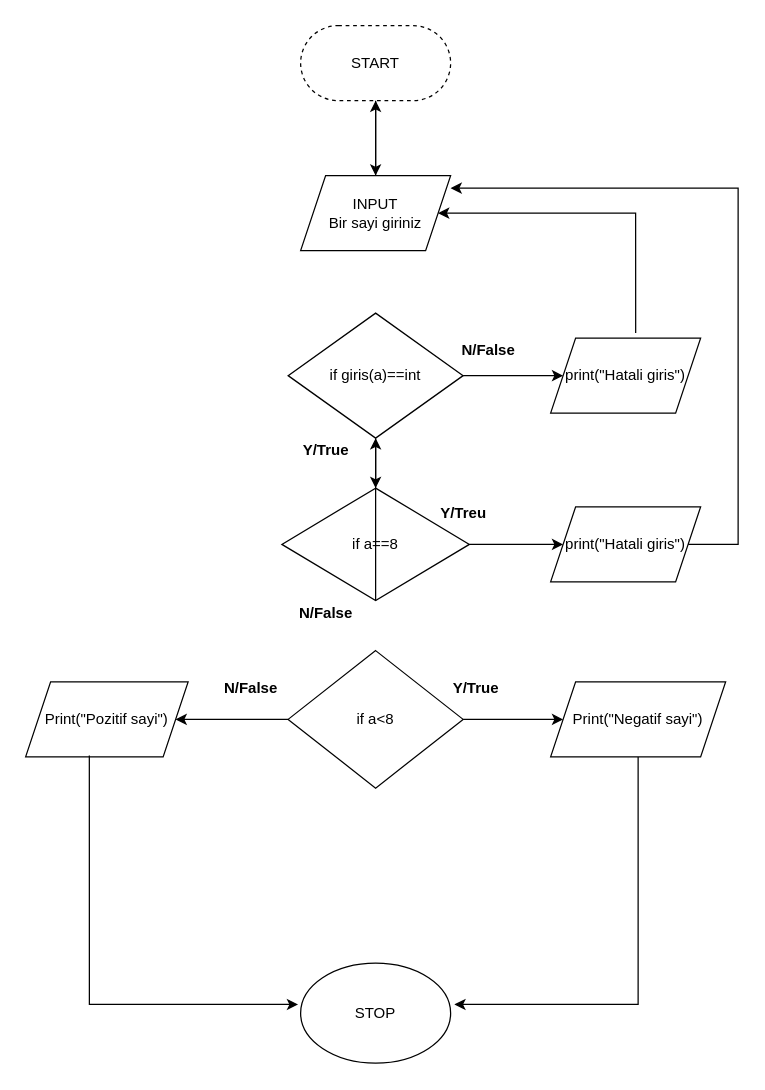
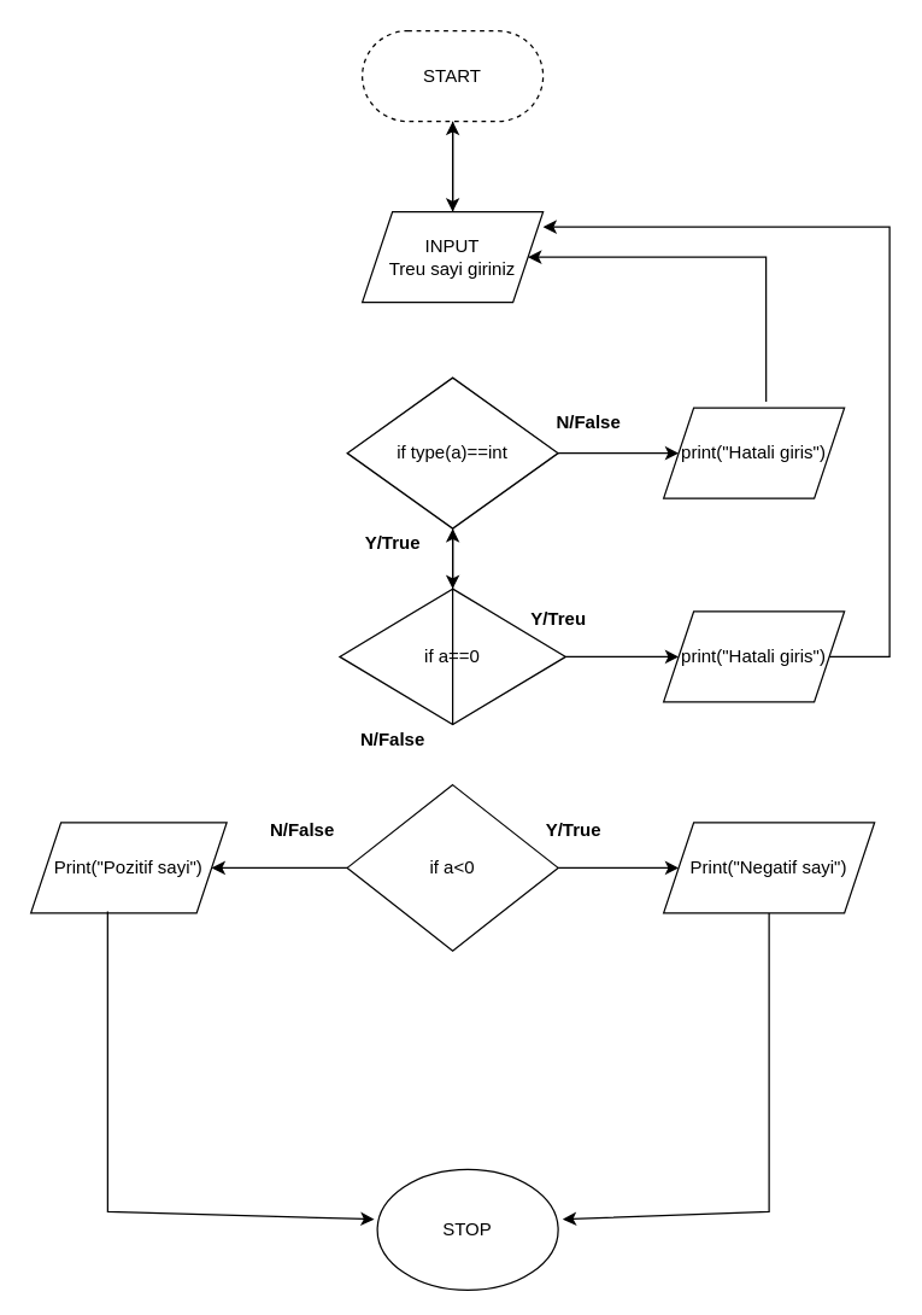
- <mxCell id="6" value="INPUT&lt;br&gt;Bir sayi giriniz" style="shape=parallelogram;perimeter=parallelogramPerimeter;whiteSpace=wrap;html=1;fixedSize=1;" vertex="1" parent="1"><mxGeometry x="240" y="140" width="120" height="60" as="geometry" /></mxCell>
+ <mxCell id="6" value="INPUT&lt;br&gt;Treu sayi giriniz" style="shape=parallelogram;perimeter=parallelogramPerimeter;whiteSpace=wrap;html=1;fixedSize=1;" vertex="1" parent="1"><mxGeometry x="240" y="140" width="120" height="60" as="geometry" /></mxCell>
- <mxCell id="7" value="if giris(a)==int" style="rhombus;whiteSpace=wrap;html=1;" vertex="1" parent="1"><mxGeometry x="230" y="250" width="140" height="100" as="geometry" /></mxCell>
+ <mxCell id="7" value="if type(a)==int" style="rhombus;whiteSpace=wrap;html=1;" vertex="1" parent="1"><mxGeometry x="230" y="250" width="140" height="100" as="geometry" /></mxCell>
- <mxCell id="14" value="if a==8" style="rhombus;whiteSpace=wrap;html=1;" vertex="1" parent="1"><mxGeometry x="225" y="390" width="150" height="90" as="geometry" /></mxCell>
+ <mxCell id="14" value="if a==0" style="rhombus;whiteSpace=wrap;html=1;" vertex="1" parent="1"><mxGeometry x="225" y="390" width="150" height="90" as="geometry" /></mxCell>
- <mxCell id="17" value="if a&amp;lt;8" style="rhombus;whiteSpace=wrap;html=1;" vertex="1" parent="1"><mxGeometry x="230" y="520" width="140" height="110" as="geometry" /></mxCell>
+ <mxCell id="17" value="if a&amp;lt;0" style="rhombus;whiteSpace=wrap;html=1;" vertex="1" parent="1"><mxGeometry x="230" y="520" width="140" height="110" as="geometry" /></mxCell>
- <mxCell id="2" value="STOP" style="ellipse;whiteSpace=wrap;html=1;" parent="1" vertex="1"><mxGeometry x="240" y="770" width="120" height="80" as="geometry" /></mxCell>
+ <mxCell id="2" value="STOP" style="ellipse;whiteSpace=wrap;html=1;" parent="1" vertex="1"><mxGeometry x="250" y="775" width="120" height="80" as="geometry" /></mxCell>
